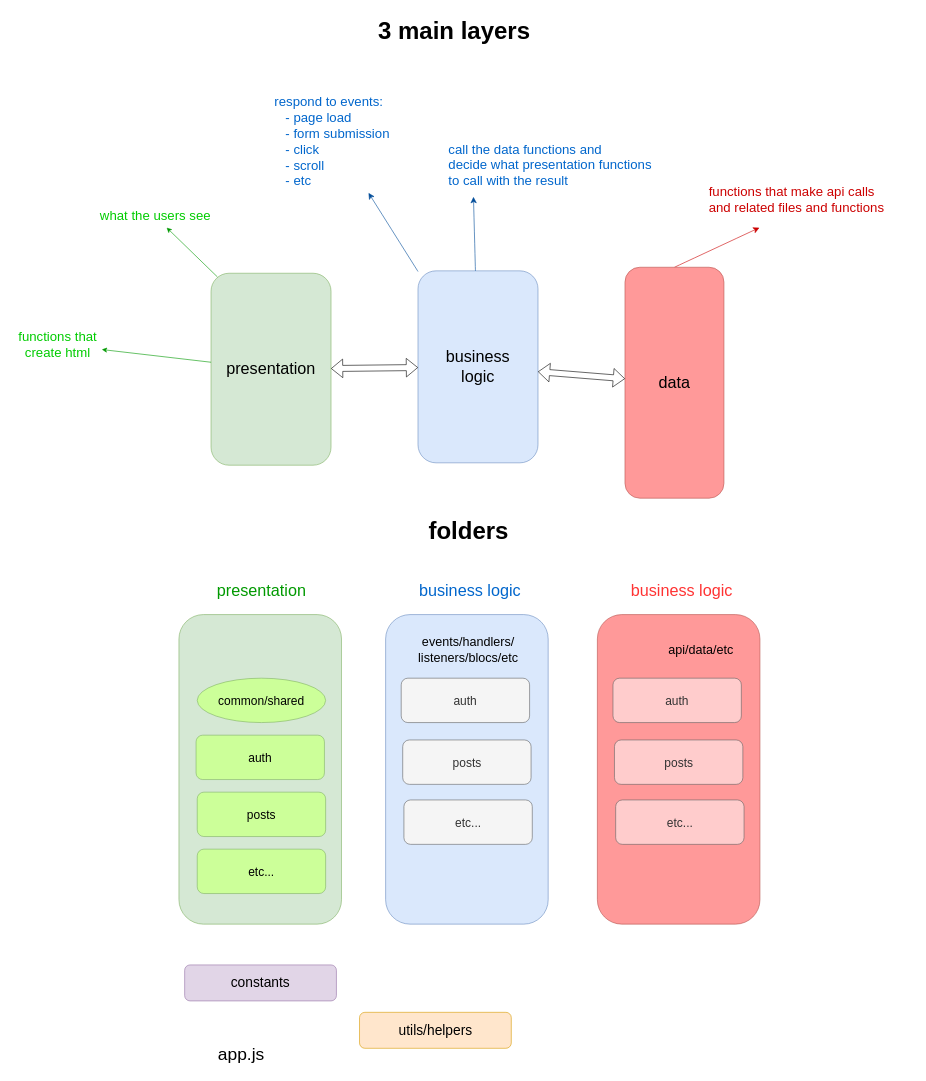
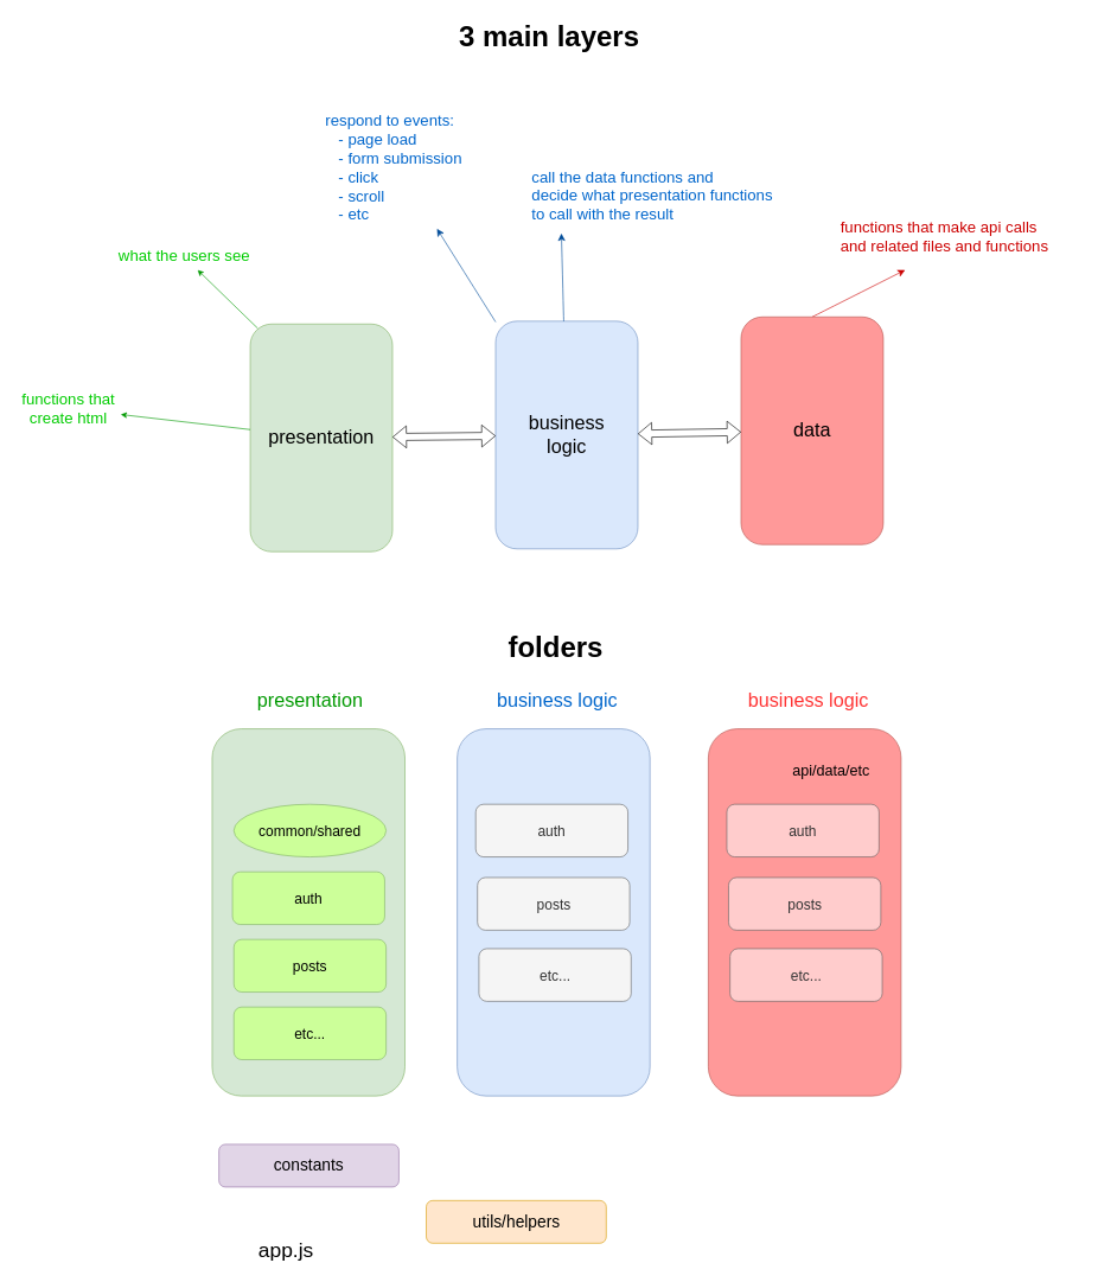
- <mxCell id="14" value="&lt;font style=&quot;font-size: 40px;&quot;&gt;&lt;b&gt;3 main layers&lt;/b&gt;&lt;/font&gt;" style="text;html=1;align=center;verticalAlign=middle;resizable=0;points=[];autosize=1;strokeColor=none;fillColor=none;fontSize=16;" parent="1" vertex="1"><mxGeometry x="620" y="20" width="272" height="60" as="geometry" /></mxCell>
+ <mxCell id="14" value="&lt;font style=&quot;font-size: 40px;&quot;&gt;&lt;b&gt;3 main layers&lt;/b&gt;&lt;/font&gt;" style="text;html=1;align=center;verticalAlign=middle;resizable=0;points=[];autosize=1;strokeColor=none;fillColor=none;fontSize=16;" parent="1" vertex="1"><mxGeometry x="635" y="20" width="272" height="60" as="geometry" /></mxCell>
- <mxCell id="6" value="&lt;font style=&quot;font-size: 27px;&quot;&gt;data&lt;/font&gt;" style="rounded=1;whiteSpace=wrap;html=1;fillColor=#FF9999;strokeColor=#b85450;" parent="1" vertex="1"><mxGeometry x="1041" y="445" width="165" height="385" as="geometry" /></mxCell>
+ <mxCell id="6" value="&lt;font style=&quot;font-size: 27px;&quot;&gt;data&lt;/font&gt;" style="rounded=1;whiteSpace=wrap;html=1;fillColor=#FF9999;strokeColor=#b85450;" parent="1" vertex="1"><mxGeometry x="1041" y="445" width="200" height="320" as="geometry" /></mxCell>
- <mxCell id="18" value="&lt;font style=&quot;font-size: 40px;&quot;&gt;&lt;b&gt;folders&lt;/b&gt;&lt;/font&gt;" style="text;html=1;align=center;verticalAlign=middle;resizable=0;points=[];autosize=1;strokeColor=none;fillColor=none;fontSize=16;" vertex="1" parent="1"><mxGeometry x="704" y="854" width="151" height="60" as="geometry" /></mxCell>
+ <mxCell id="18" value="&lt;font style=&quot;font-size: 40px;&quot;&gt;&lt;b&gt;folders&lt;/b&gt;&lt;/font&gt;" style="text;html=1;align=center;verticalAlign=middle;resizable=0;points=[];autosize=1;strokeColor=none;fillColor=none;fontSize=16;" vertex="1" parent="1"><mxGeometry x="704" y="879" width="151" height="60" as="geometry" /></mxCell>
- <mxCell id="26" value="&lt;span style=&quot;font-size: 21px;&quot;&gt;events/handlers/&lt;/span&gt;&lt;div&gt;&lt;span style=&quot;font-size: 21px;&quot;&gt;listeners/blocs/etc&lt;/span&gt;&lt;/div&gt;" style="text;strokeColor=none;fillColor=none;html=1;align=center;verticalAlign=middle;whiteSpace=wrap;rounded=0;fontSize=16;" vertex="1" parent="1"><mxGeometry x="715.5" y="1067" width="128" height="30" as="geometry" /></mxCell>
